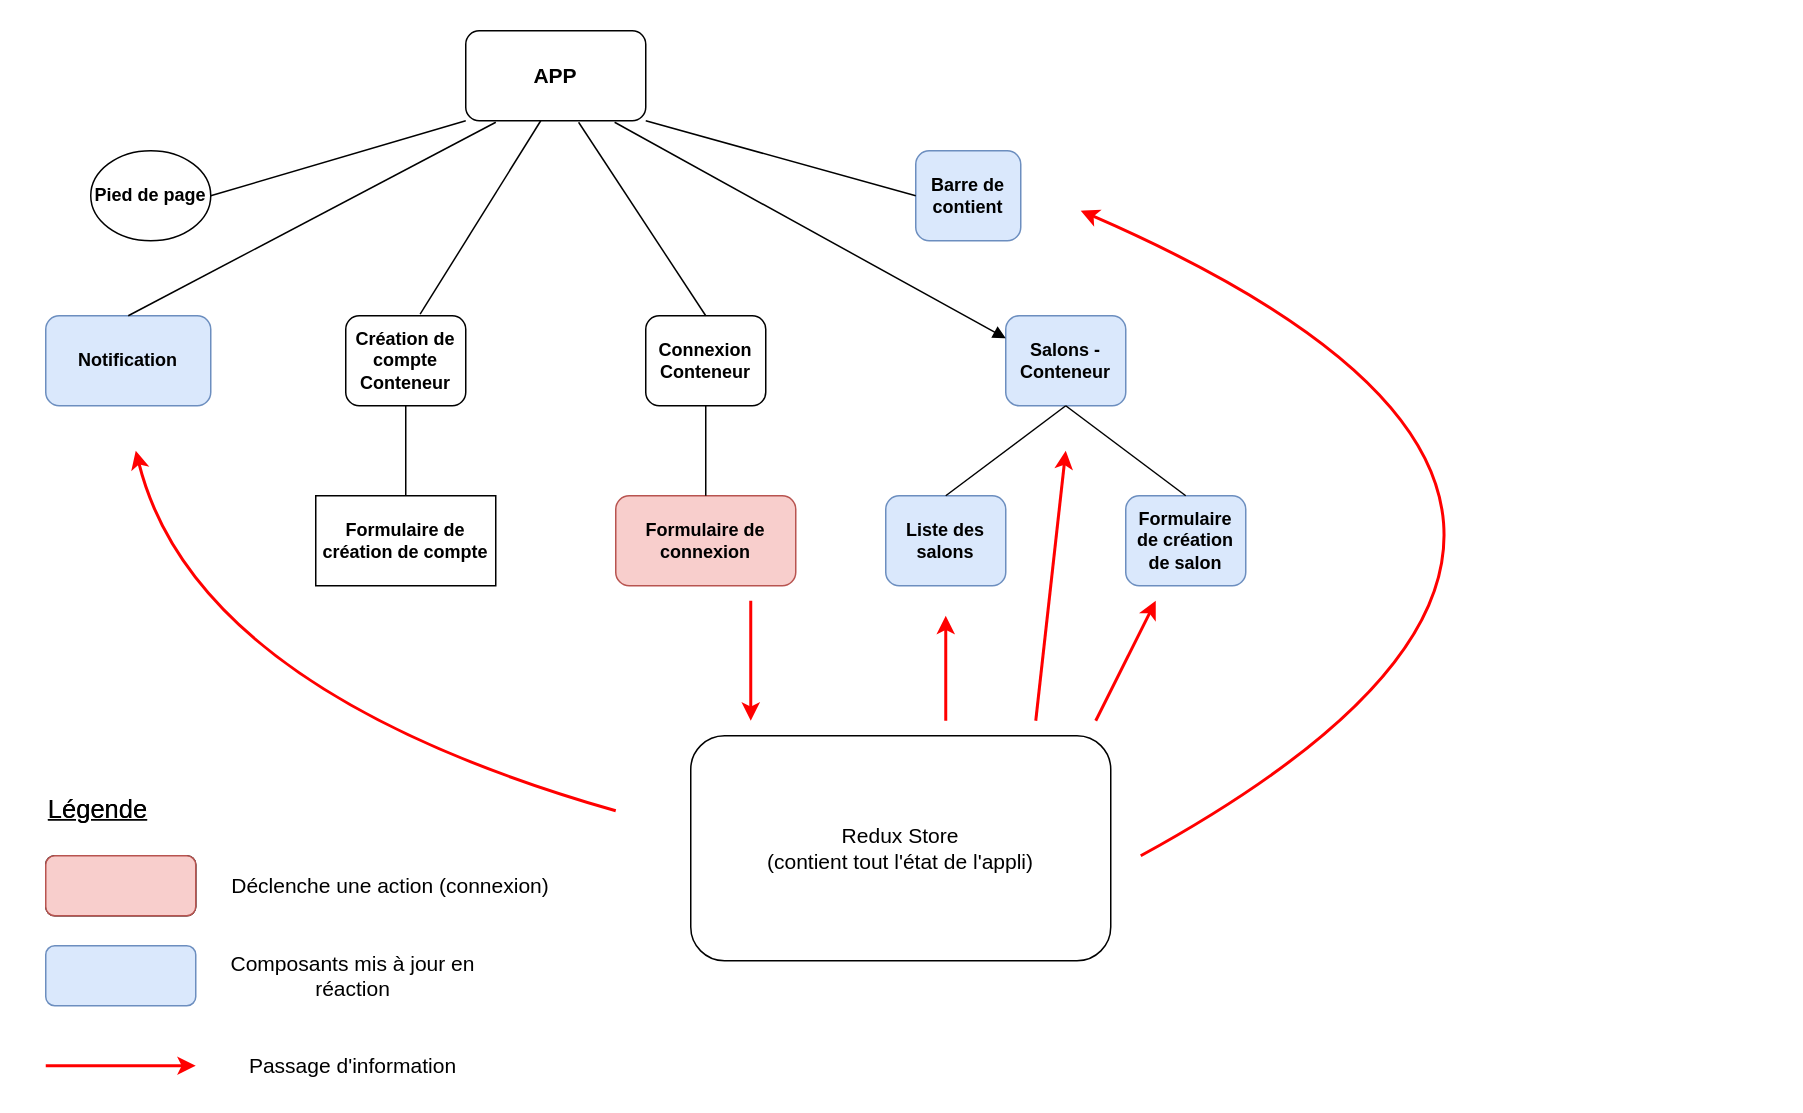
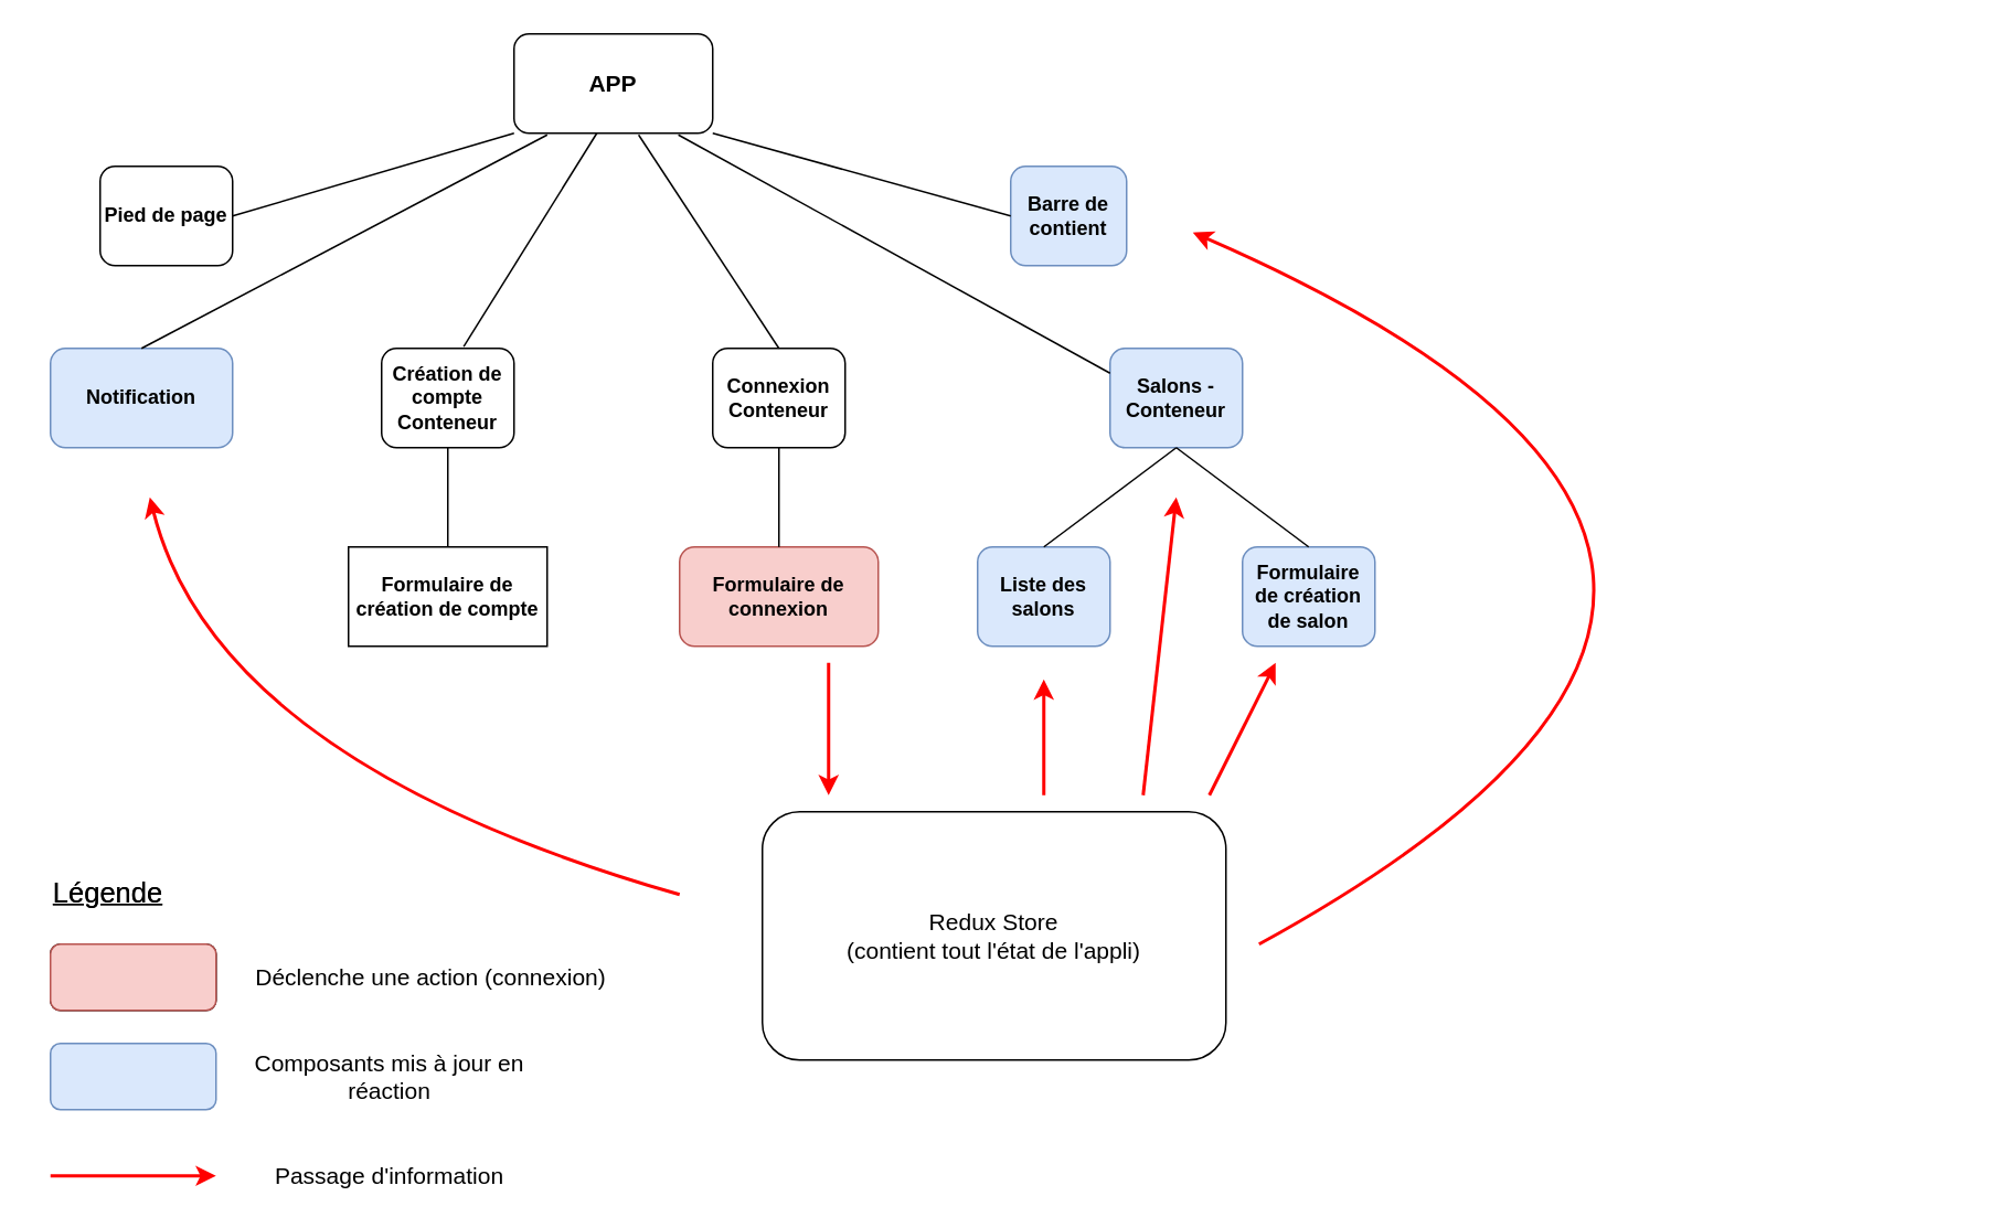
- <mxCell id="4" value="&lt;b&gt;&lt;font style=&quot;font-size: 12px&quot;&gt;Pied de page&lt;/font&gt;&lt;/b&gt;" style="ellipse;whiteSpace=wrap;html=1;" parent="1" vertex="1"><mxGeometry x="60" y="100" width="80" height="60" as="geometry" /></mxCell>
+ <mxCell id="4" value="&lt;b&gt;&lt;font style=&quot;font-size: 12px&quot;&gt;Pied de page&lt;/font&gt;&lt;/b&gt;" style="whiteSpace=wrap;html=1;rounded=1;" parent="1" vertex="1"><mxGeometry x="60" y="100" width="80" height="60" as="geometry" /></mxCell>
- <mxCell id="20" value="" style="endArrow=block;html=1;strokeWidth=1;entryX=0;entryY=0.25;entryDx=0;entryDy=0;exitX=0.827;exitY=1.017;exitDx=0;exitDy=0;exitPerimeter=0;curved=1;" parent="1" source="2" target="5" edge="1"><mxGeometry width="50" height="50" relative="1" as="geometry"><mxPoint x="400" y="130" as="sourcePoint" /><mxPoint x="450" y="80" as="targetPoint" /></mxGeometry></mxCell>
+ <mxCell id="20" value="" style="endArrow=none;html=1;strokeWidth=1;entryX=0;entryY=0.25;entryDx=0;entryDy=0;exitX=0.827;exitY=1.017;exitDx=0;exitDy=0;exitPerimeter=0;curved=1;" parent="1" source="2" target="5" edge="1"><mxGeometry width="50" height="50" relative="1" as="geometry"><mxPoint x="400" y="130" as="sourcePoint" /><mxPoint x="450" y="80" as="targetPoint" /></mxGeometry></mxCell>
